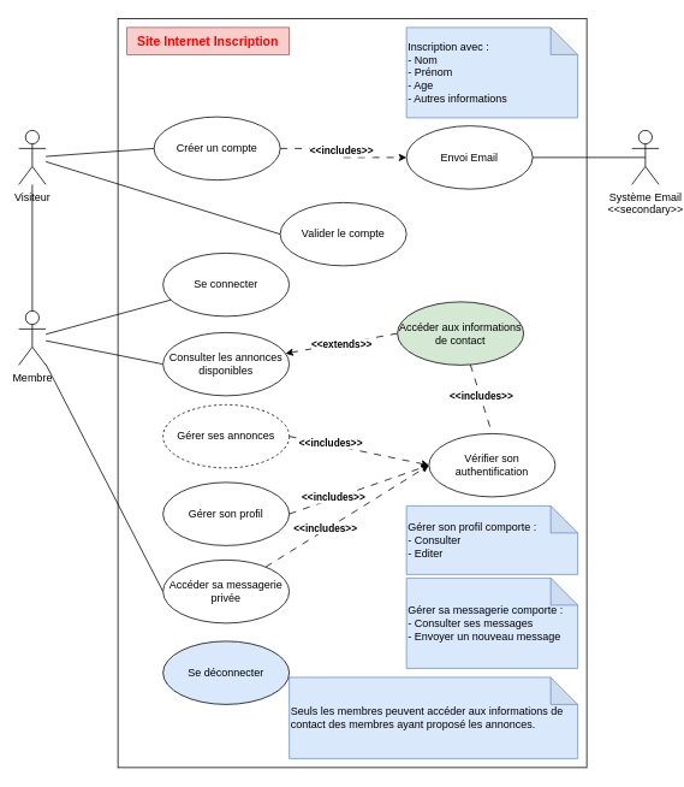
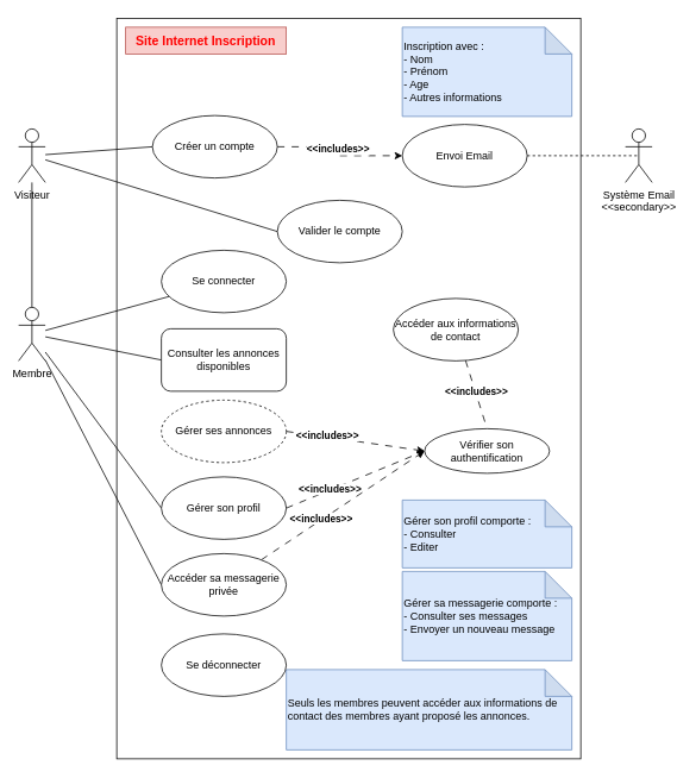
- <mxCell id="29" style="rounded=0;orthogonalLoop=1;jettySize=auto;html=1;entryX=0.5;entryY=0.5;entryDx=0;entryDy=0;entryPerimeter=0;endArrow=none;startFill=0;" parent="1" source="10" target="11" edge="1"><mxGeometry relative="1" as="geometry" /></mxCell>
+ <mxCell id="29" style="rounded=0;orthogonalLoop=1;jettySize=auto;html=1;entryX=0.5;entryY=0.5;entryDx=0;entryDy=0;entryPerimeter=0;endArrow=none;startFill=0;dashed=1;" parent="1" source="10" target="11" edge="1"><mxGeometry relative="1" as="geometry" /></mxCell>
- <mxCell id="40" value="Accéder aux informations de contact" style="ellipse;whiteSpace=wrap;html=1;fillColor=#d5e8d4;" parent="1" vertex="1"><mxGeometry x="440" y="334" width="140" height="70" as="geometry" /></mxCell>
+ <mxCell id="40" value="Accéder aux informations de contact" style="ellipse;whiteSpace=wrap;html=1;" parent="1" vertex="1"><mxGeometry x="440" y="334" width="140" height="70" as="geometry" /></mxCell>
- <mxCell id="23" style="rounded=0;orthogonalLoop=1;jettySize=auto;html=1;exitX=0;exitY=0.5;exitDx=0;exitDy=0;dashed=1;dashPattern=8 8;" parent="1" source="40" target="25" edge="1"><mxGeometry relative="1" as="geometry" /></mxCell>
- <mxCell id="24" value="&lt;b&gt;&amp;lt;&amp;lt;extends&amp;gt;&amp;gt;&lt;/b&gt;" style="edgeLabel;html=1;align=center;verticalAlign=middle;resizable=0;points=[];" parent="23" vertex="1" connectable="0"><mxGeometry relative="1" as="geometry"><mxPoint as="offset" /></mxGeometry></mxCell>
- <mxCell id="25" value="Consulter les annonces disponibles" style="ellipse;whiteSpace=wrap;html=1;" parent="1" vertex="1"><mxGeometry x="180" y="368" width="140" height="70" as="geometry" /></mxCell>
+ <mxCell id="25" value="Consulter les annonces disponibles" style="whiteSpace=wrap;html=1;rounded=1;" parent="1" vertex="1"><mxGeometry x="180" y="368" width="140" height="70" as="geometry" /></mxCell>
+ <mxCell id="12" style="rounded=0;orthogonalLoop=1;jettySize=auto;html=1;endArrow=none;startFill=0;entryX=0;entryY=0.5;entryDx=0;entryDy=0;" parent="1" source="16" target="19" edge="1"><mxGeometry relative="1" as="geometry" /></mxCell>
- <mxCell id="33" value="Vérifier son authentification" style="ellipse;whiteSpace=wrap;html=1;" parent="1" vertex="1"><mxGeometry x="475" y="480" width="140" height="70" as="geometry" /></mxCell>
+ <mxCell id="33" value="Vérifier son authentification" style="ellipse;whiteSpace=wrap;html=1;" parent="1" vertex="1"><mxGeometry x="475" y="480" width="140" height="50" as="geometry" /></mxCell>
- <mxCell id="41" value="Se déconnecter" style="ellipse;whiteSpace=wrap;html=1;fillColor=#dae8fc;" vertex="1" parent="1"><mxGeometry x="180" y="710" width="140" height="70" as="geometry" /></mxCell>
+ <mxCell id="41" value="Se déconnecter" style="ellipse;whiteSpace=wrap;html=1;" vertex="1" parent="1"><mxGeometry x="180" y="710" width="140" height="70" as="geometry" /></mxCell>
